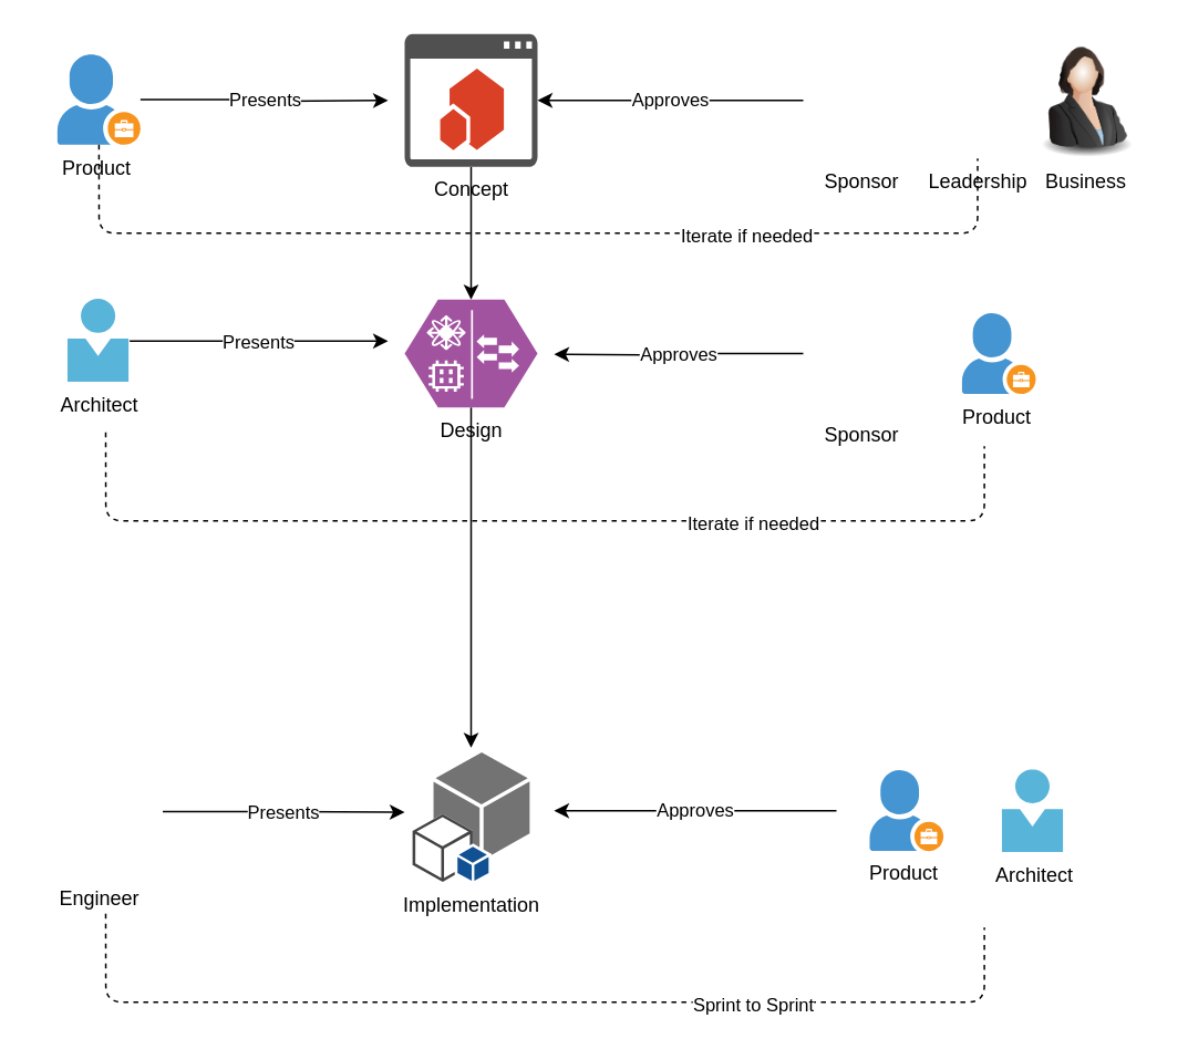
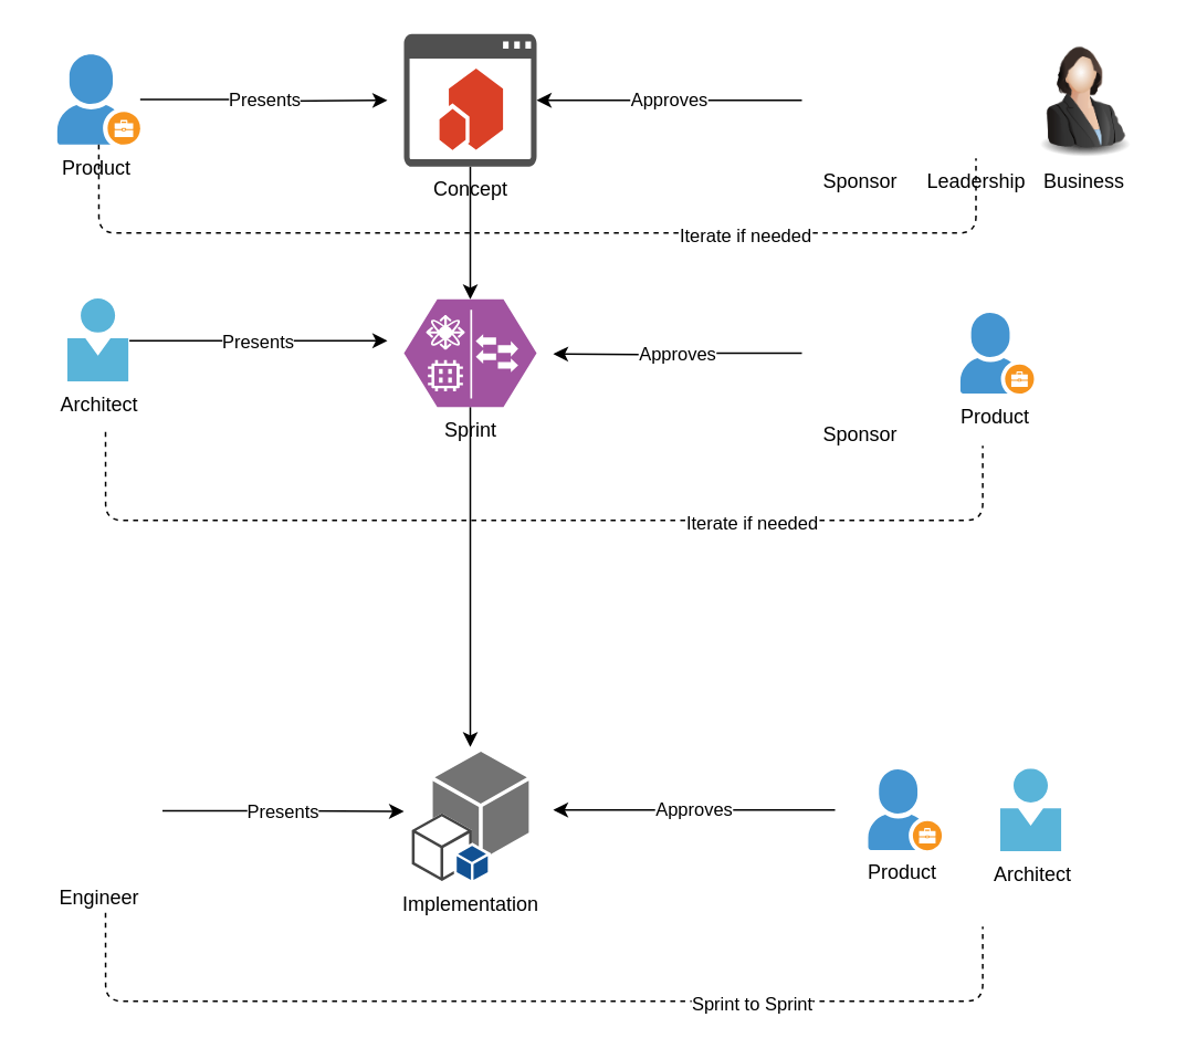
- <mxCell id="9" value="Design" style="verticalLabelPosition=bottom;html=1;fillColor=#A153A0;verticalAlign=top;pointerEvents=1;align=center;points=[[0.25,0,0],[0.5,0,0],[0.75,0,0],[1,0.5,0],[0.75,1,0],[0.5,1,0],[0.25,1,0],[0,0.5,0],[0.125,0.25,0],[0.125,0.75,0],[0.875,0.25,0],[0.875,0.75,0]];shape=mxgraph.cisco_safe.design.nexus_fabric_switch;" vertex="1" parent="1"><mxGeometry x="243" y="180" width="80" height="65" as="geometry" /></mxCell>
+ <mxCell id="9" value="Sprint" style="verticalLabelPosition=bottom;html=1;fillColor=#A153A0;verticalAlign=top;pointerEvents=1;align=center;points=[[0.25,0,0],[0.5,0,0],[0.75,0,0],[1,0.5,0],[0.75,1,0],[0.5,1,0],[0.25,1,0],[0,0.5,0],[0.125,0.25,0],[0.125,0.75,0],[0.875,0.25,0],[0.875,0.75,0]];shape=mxgraph.cisco_safe.design.nexus_fabric_switch;" vertex="1" parent="1"><mxGeometry x="243" y="180" width="80" height="65" as="geometry" /></mxCell>
